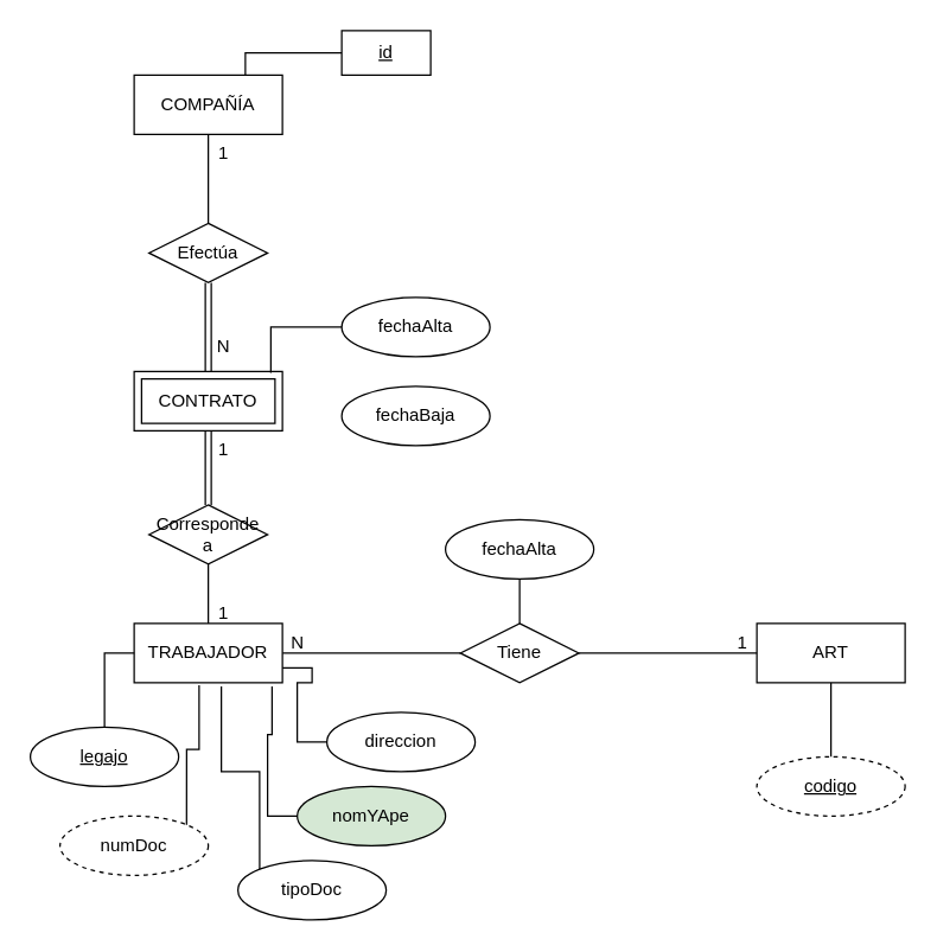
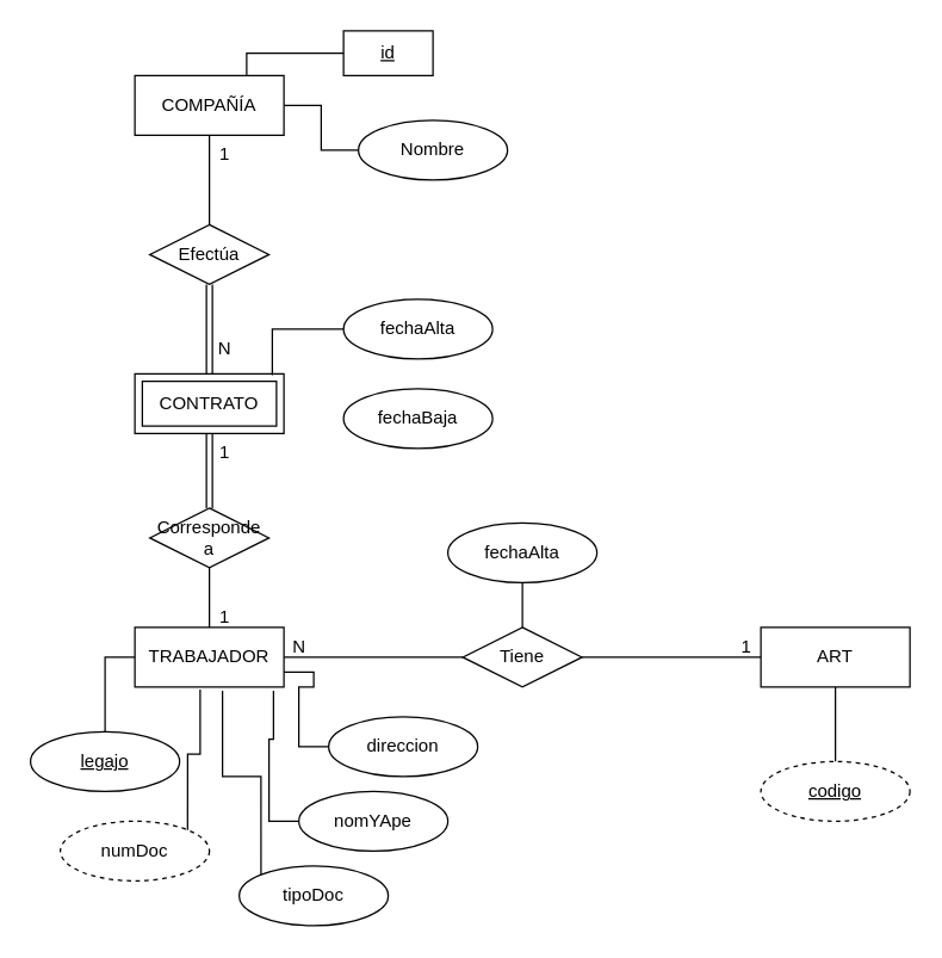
+ <mxCell id="17" style="edgeStyle=orthogonalEdgeStyle;rounded=0;orthogonalLoop=1;jettySize=auto;html=1;exitX=0;exitY=0.5;exitDx=0;exitDy=0;entryX=1;entryY=0.5;entryDx=0;entryDy=0;endArrow=none;endFill=0;" parent="1" source="18" target="6" edge="1"><mxGeometry relative="1" as="geometry" /></mxCell>
+ <mxCell id="18" value="Nombre" style="ellipse;whiteSpace=wrap;html=1;align=center;" parent="1" vertex="1"><mxGeometry x="240" y="80" width="100" height="40" as="geometry" /></mxCell>
- <mxCell id="26" value="nomYApe" style="ellipse;whiteSpace=wrap;html=1;align=center;fillColor=#d5e8d4;" parent="1" vertex="1"><mxGeometry x="200" y="530" width="100" height="40" as="geometry" /></mxCell>
+ <mxCell id="26" value="nomYApe" style="ellipse;whiteSpace=wrap;html=1;align=center;" parent="1" vertex="1"><mxGeometry x="200" y="530" width="100" height="40" as="geometry" /></mxCell>
